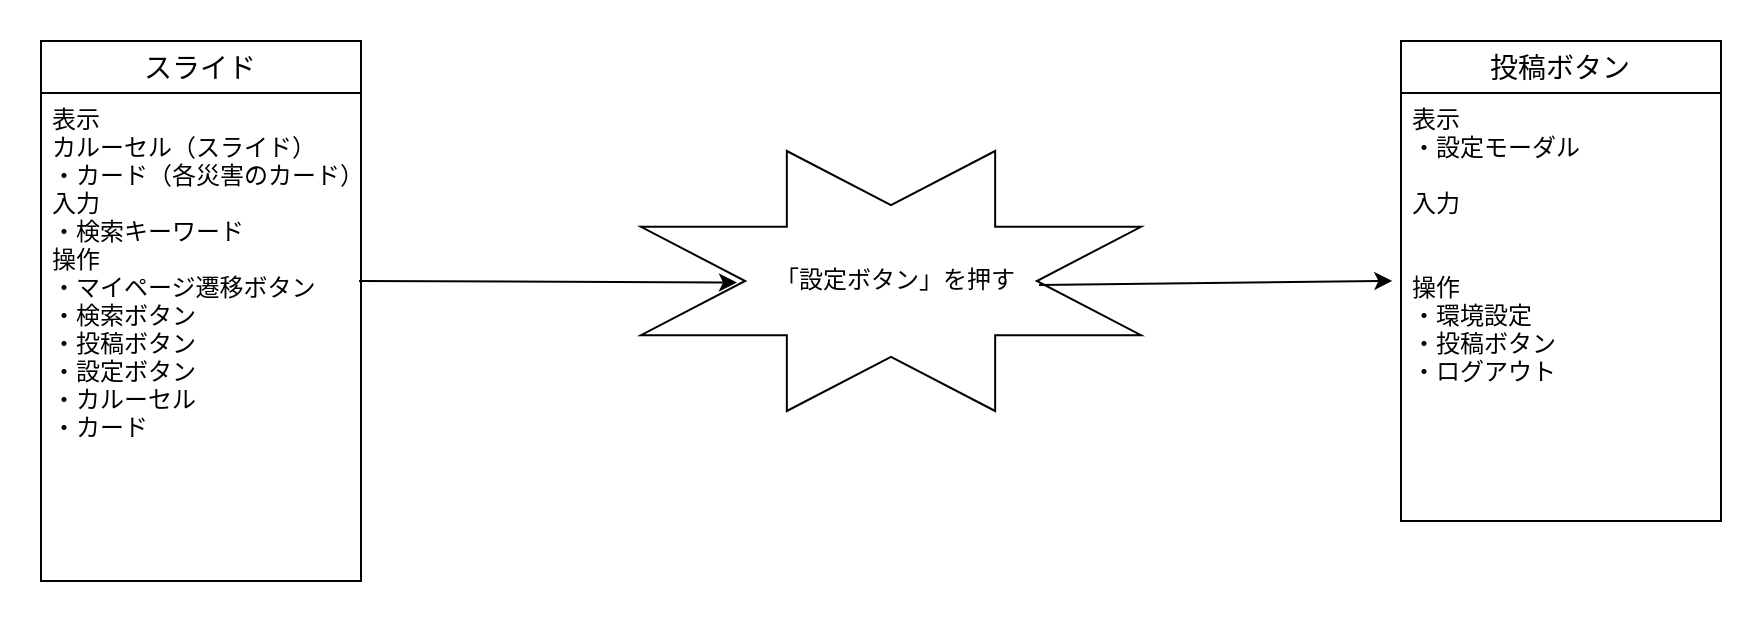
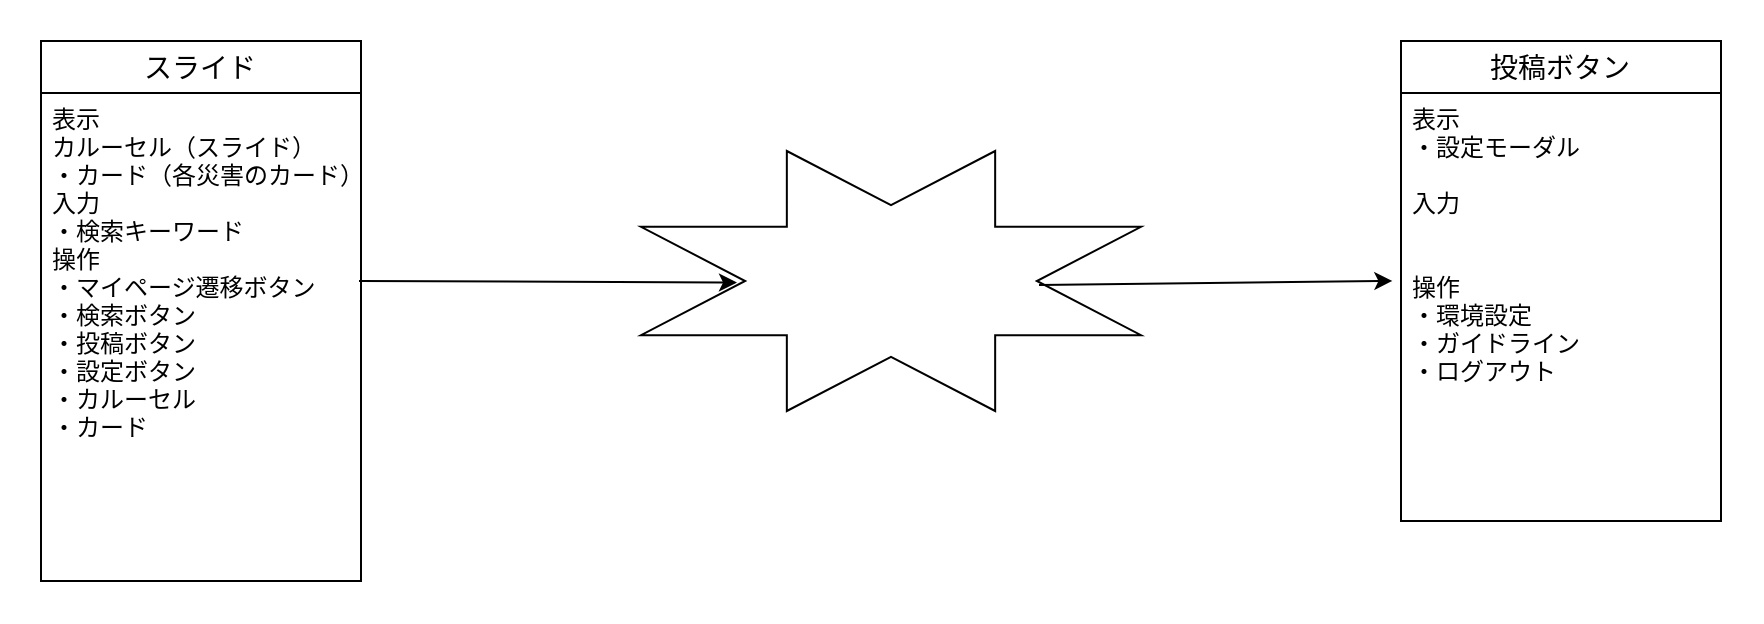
- <mxCell id="9" value="表示&#10;・設定モーダル&#10;&#10;入力&#10;&#10;&#10;操作&#10;・環境設定&#10;・投稿ボタン&#10;・ログアウト&#10;" style="text;strokeColor=none;fillColor=none;spacingLeft=4;spacingRight=4;overflow=hidden;rotatable=0;points=[[0,0.5],[1,0.5]];portConstraint=eastwest;fontSize=12;" parent="8" vertex="1"><mxGeometry y="26" width="160" height="214" as="geometry" /></mxCell>
+ <mxCell id="9" value="表示&#10;・設定モーダル&#10;&#10;入力&#10;&#10;&#10;操作&#10;・環境設定&#10;・ガイドライン&#10;・ログアウト&#10;" style="text;strokeColor=none;fillColor=none;spacingLeft=4;spacingRight=4;overflow=hidden;rotatable=0;points=[[0,0.5],[1,0.5]];portConstraint=eastwest;fontSize=12;" parent="8" vertex="1"><mxGeometry y="26" width="160" height="214" as="geometry" /></mxCell>
- <mxCell id="5" value="「設定ボタン」を押す" style="text;html=1;strokeColor=none;fillColor=none;align=center;verticalAlign=middle;whiteSpace=wrap;rounded=0;" parent="1" vertex="1"><mxGeometry x="380" y="128.75" width="135" height="22.5" as="geometry" /></mxCell>
